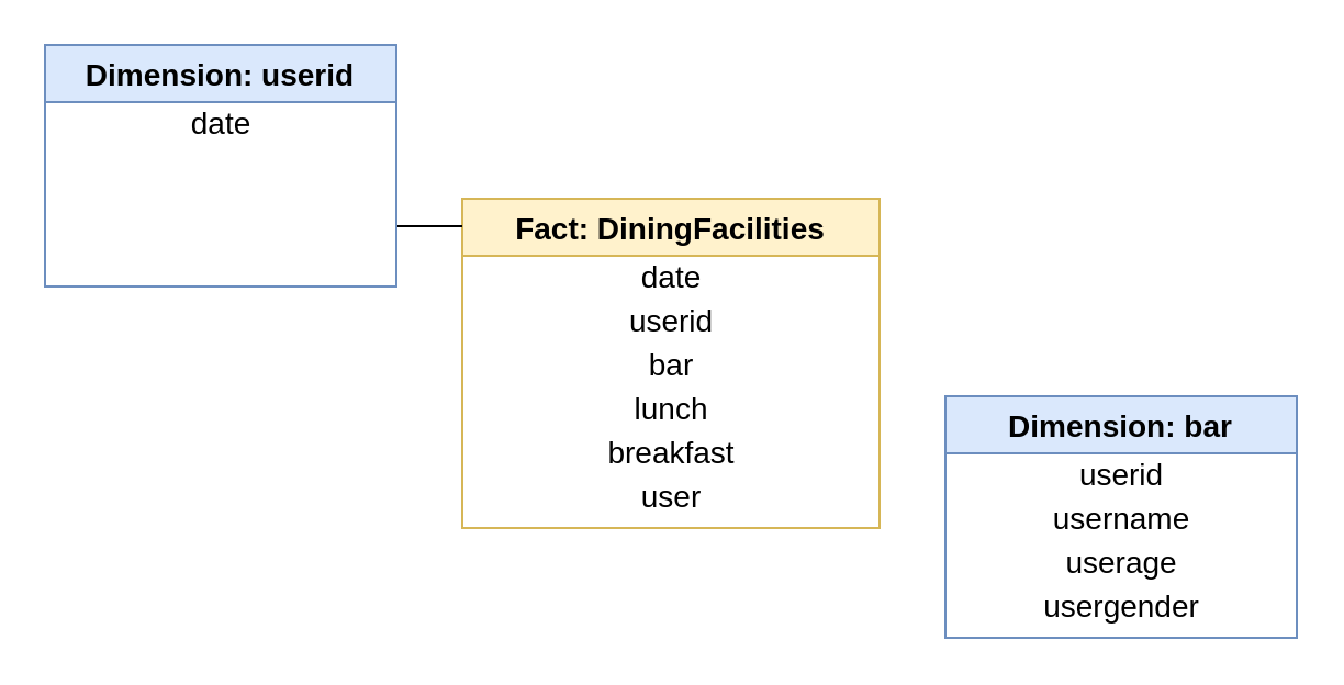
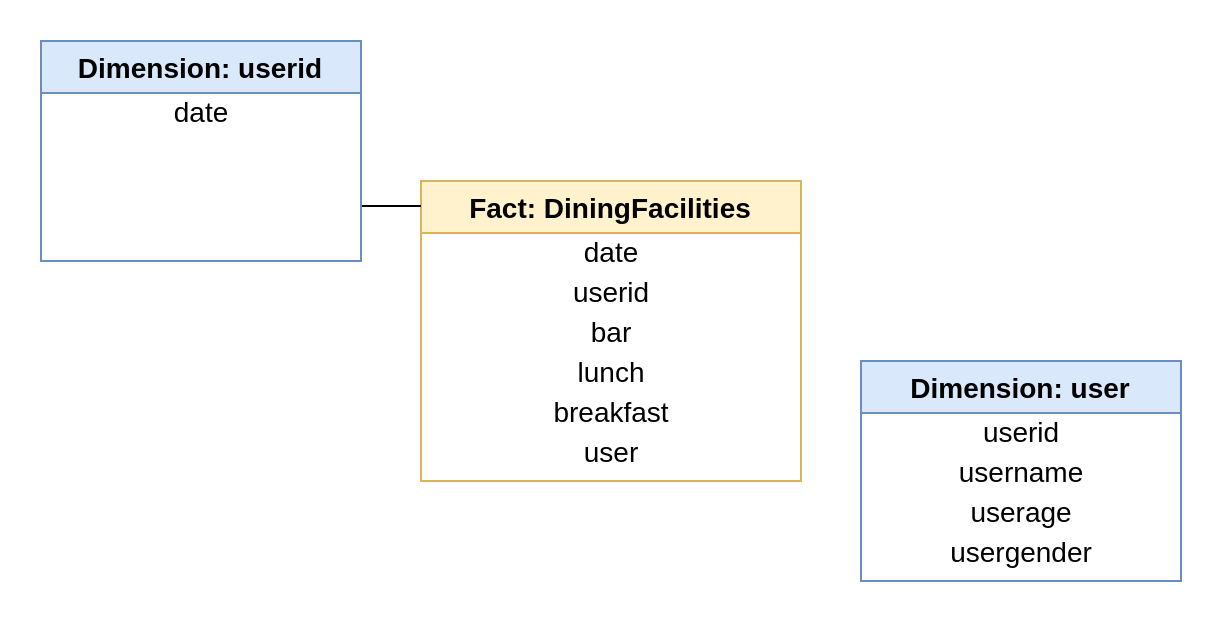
- <mxCell id="12" value="Dimension: bar" style="swimlane;fontStyle=1;childLayout=stackLayout;horizontal=1;startSize=26;horizontalStack=0;resizeParent=1;resizeLast=0;collapsible=1;marginBottom=0;rounded=0;shadow=0;strokeWidth=1;fontSize=14;fillColor=#dae8fc;strokeColor=#6c8ebf;" parent="1" vertex="1"><mxGeometry x="430" y="180" width="160" height="110" as="geometry"><mxRectangle x="260" y="80" width="160" height="26" as="alternateBounds" /></mxGeometry></mxCell>
+ <mxCell id="12" value="Dimension: user" style="swimlane;fontStyle=1;childLayout=stackLayout;horizontal=1;startSize=26;horizontalStack=0;resizeParent=1;resizeLast=0;collapsible=1;marginBottom=0;rounded=0;shadow=0;strokeWidth=1;fontSize=14;fillColor=#dae8fc;strokeColor=#6c8ebf;" parent="1" vertex="1"><mxGeometry x="430" y="180" width="160" height="110" as="geometry"><mxRectangle x="260" y="80" width="160" height="26" as="alternateBounds" /></mxGeometry></mxCell>
